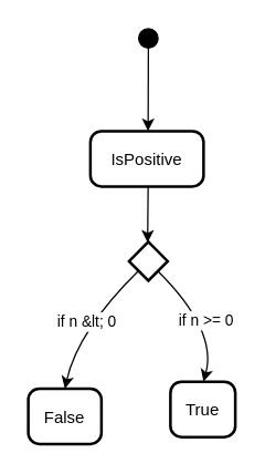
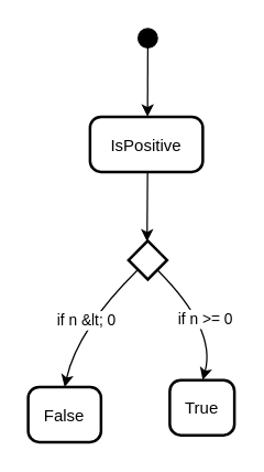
- <mxCell id="4" value="IsPositive" style="rounded=1;arcSize=20;strokeWidth=2" vertex="1" parent="1"><mxGeometry x="65" y="94" width="82" height="40" as="geometry" /></mxCell>
+ <mxCell id="4" value="IsPositive" style="rounded=1;arcSize=20;strokeWidth=2" vertex="1" parent="1"><mxGeometry x="65" y="84" width="82" height="40" as="geometry" /></mxCell>
